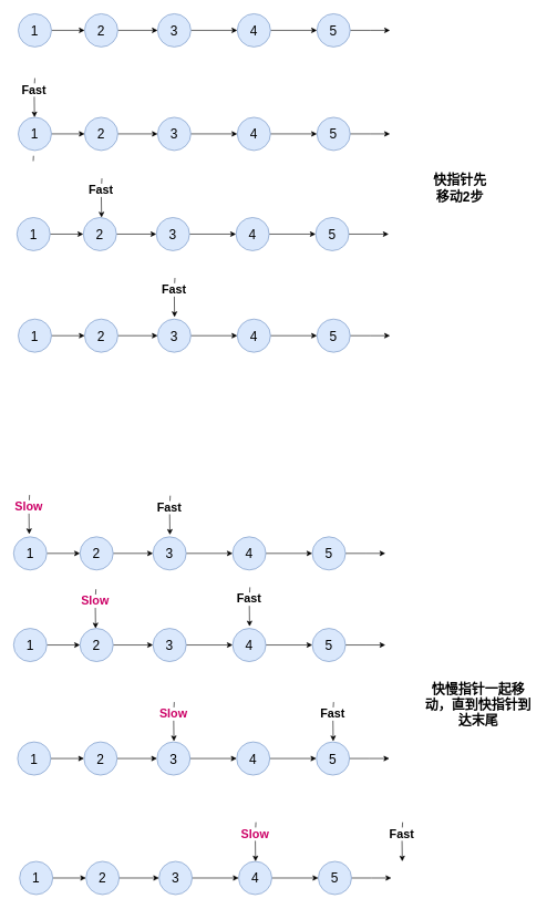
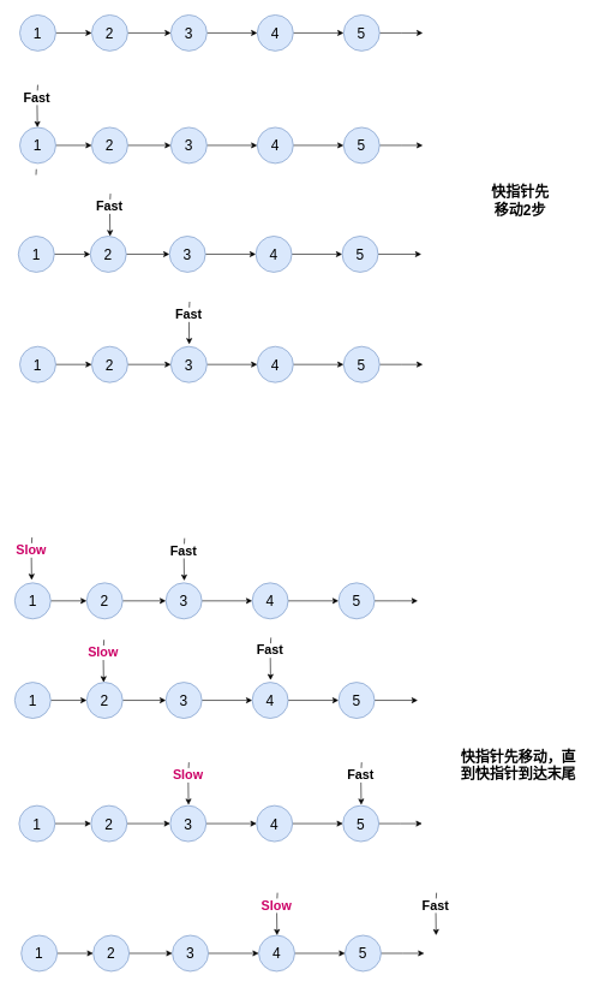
- <mxCell id="120" value="&lt;font style=&quot;font-size: 20px&quot;&gt;&lt;b&gt;快指针先移动2步&lt;/b&gt;&lt;/font&gt;" style="text;html=1;strokeColor=none;fillColor=none;align=center;verticalAlign=middle;whiteSpace=wrap;rounded=0;" vertex="1" parent="1"><mxGeometry x="648" y="244" width="89" height="77" as="geometry" /></mxCell>
+ <mxCell id="120" value="&lt;font style=&quot;font-size: 20px&quot;&gt;&lt;b&gt;快指针先移动2步&lt;/b&gt;&lt;/font&gt;" style="text;html=1;strokeColor=none;fillColor=none;align=center;verticalAlign=middle;whiteSpace=wrap;rounded=0;" vertex="1" parent="1"><mxGeometry x="678" y="239" width="89" height="77" as="geometry" /></mxCell>
- <mxCell id="121" value="&lt;font style=&quot;font-size: 20px&quot;&gt;&lt;b&gt;快慢指针一起移动，直到快指针到达末尾&lt;/b&gt;&lt;/font&gt;" style="text;html=1;strokeColor=none;fillColor=none;align=center;verticalAlign=middle;whiteSpace=wrap;rounded=0;" vertex="1" parent="1"><mxGeometry x="638" y="1019" width="164" height="83" as="geometry" /></mxCell>
+ <mxCell id="121" value="&lt;font style=&quot;font-size: 20px&quot;&gt;&lt;b&gt;快指针先移动，直到快指针到达末尾&lt;/b&gt;&lt;/font&gt;" style="text;html=1;strokeColor=none;fillColor=none;align=center;verticalAlign=middle;whiteSpace=wrap;rounded=0;" vertex="1" parent="1"><mxGeometry x="638" y="1019" width="164" height="83" as="geometry" /></mxCell>
